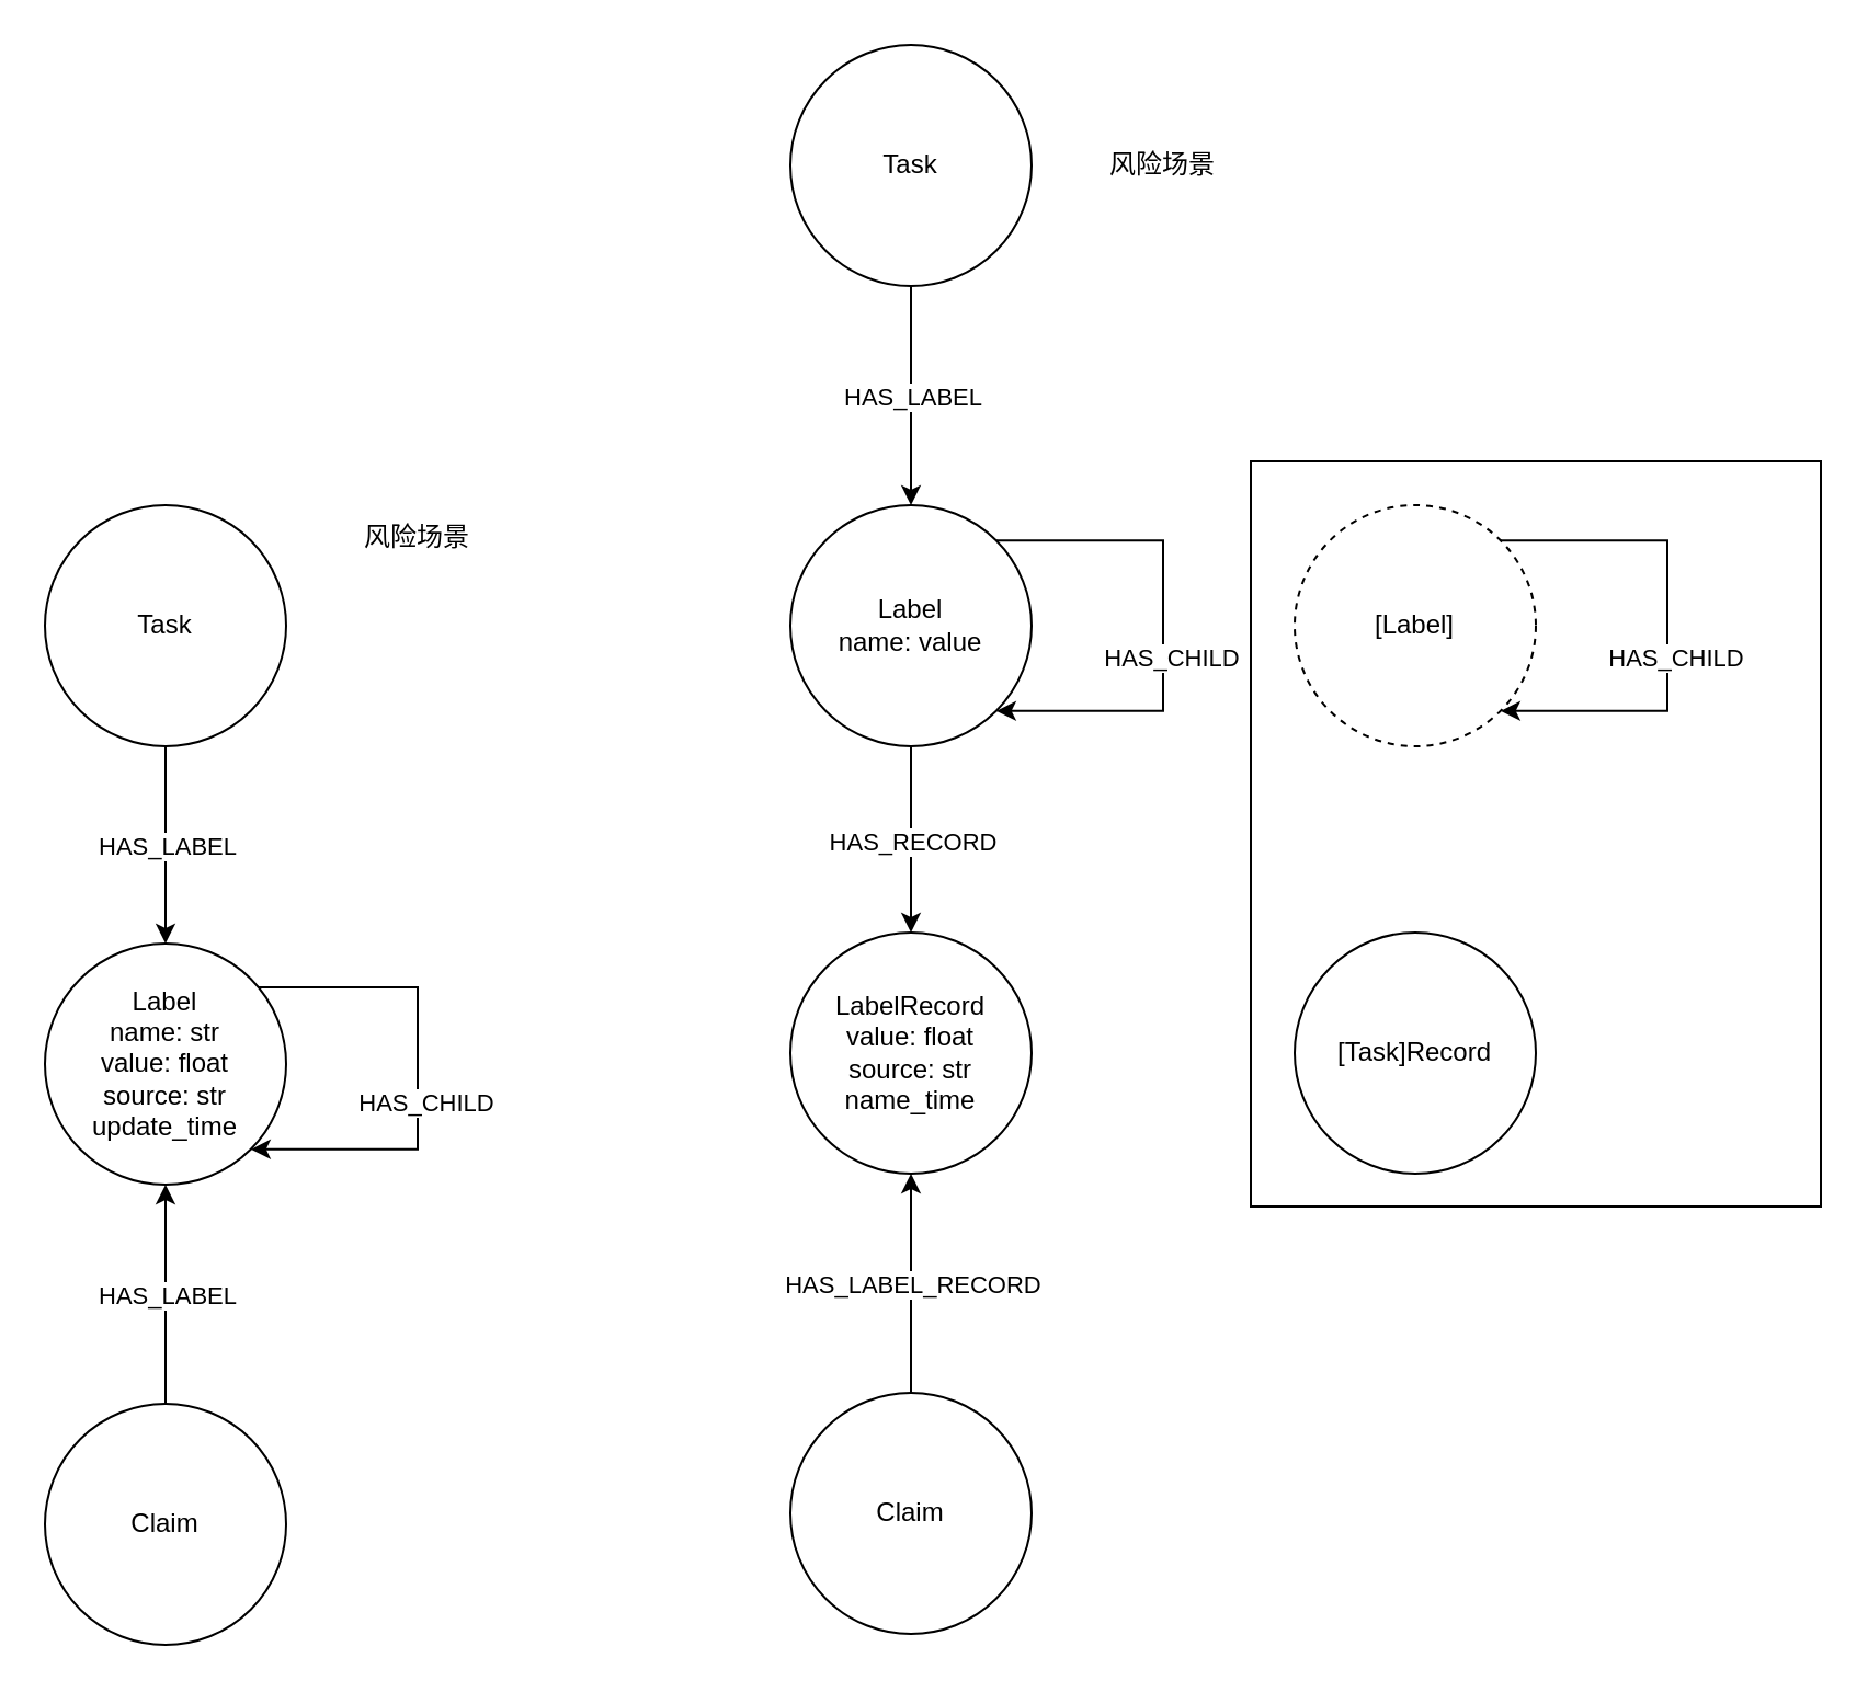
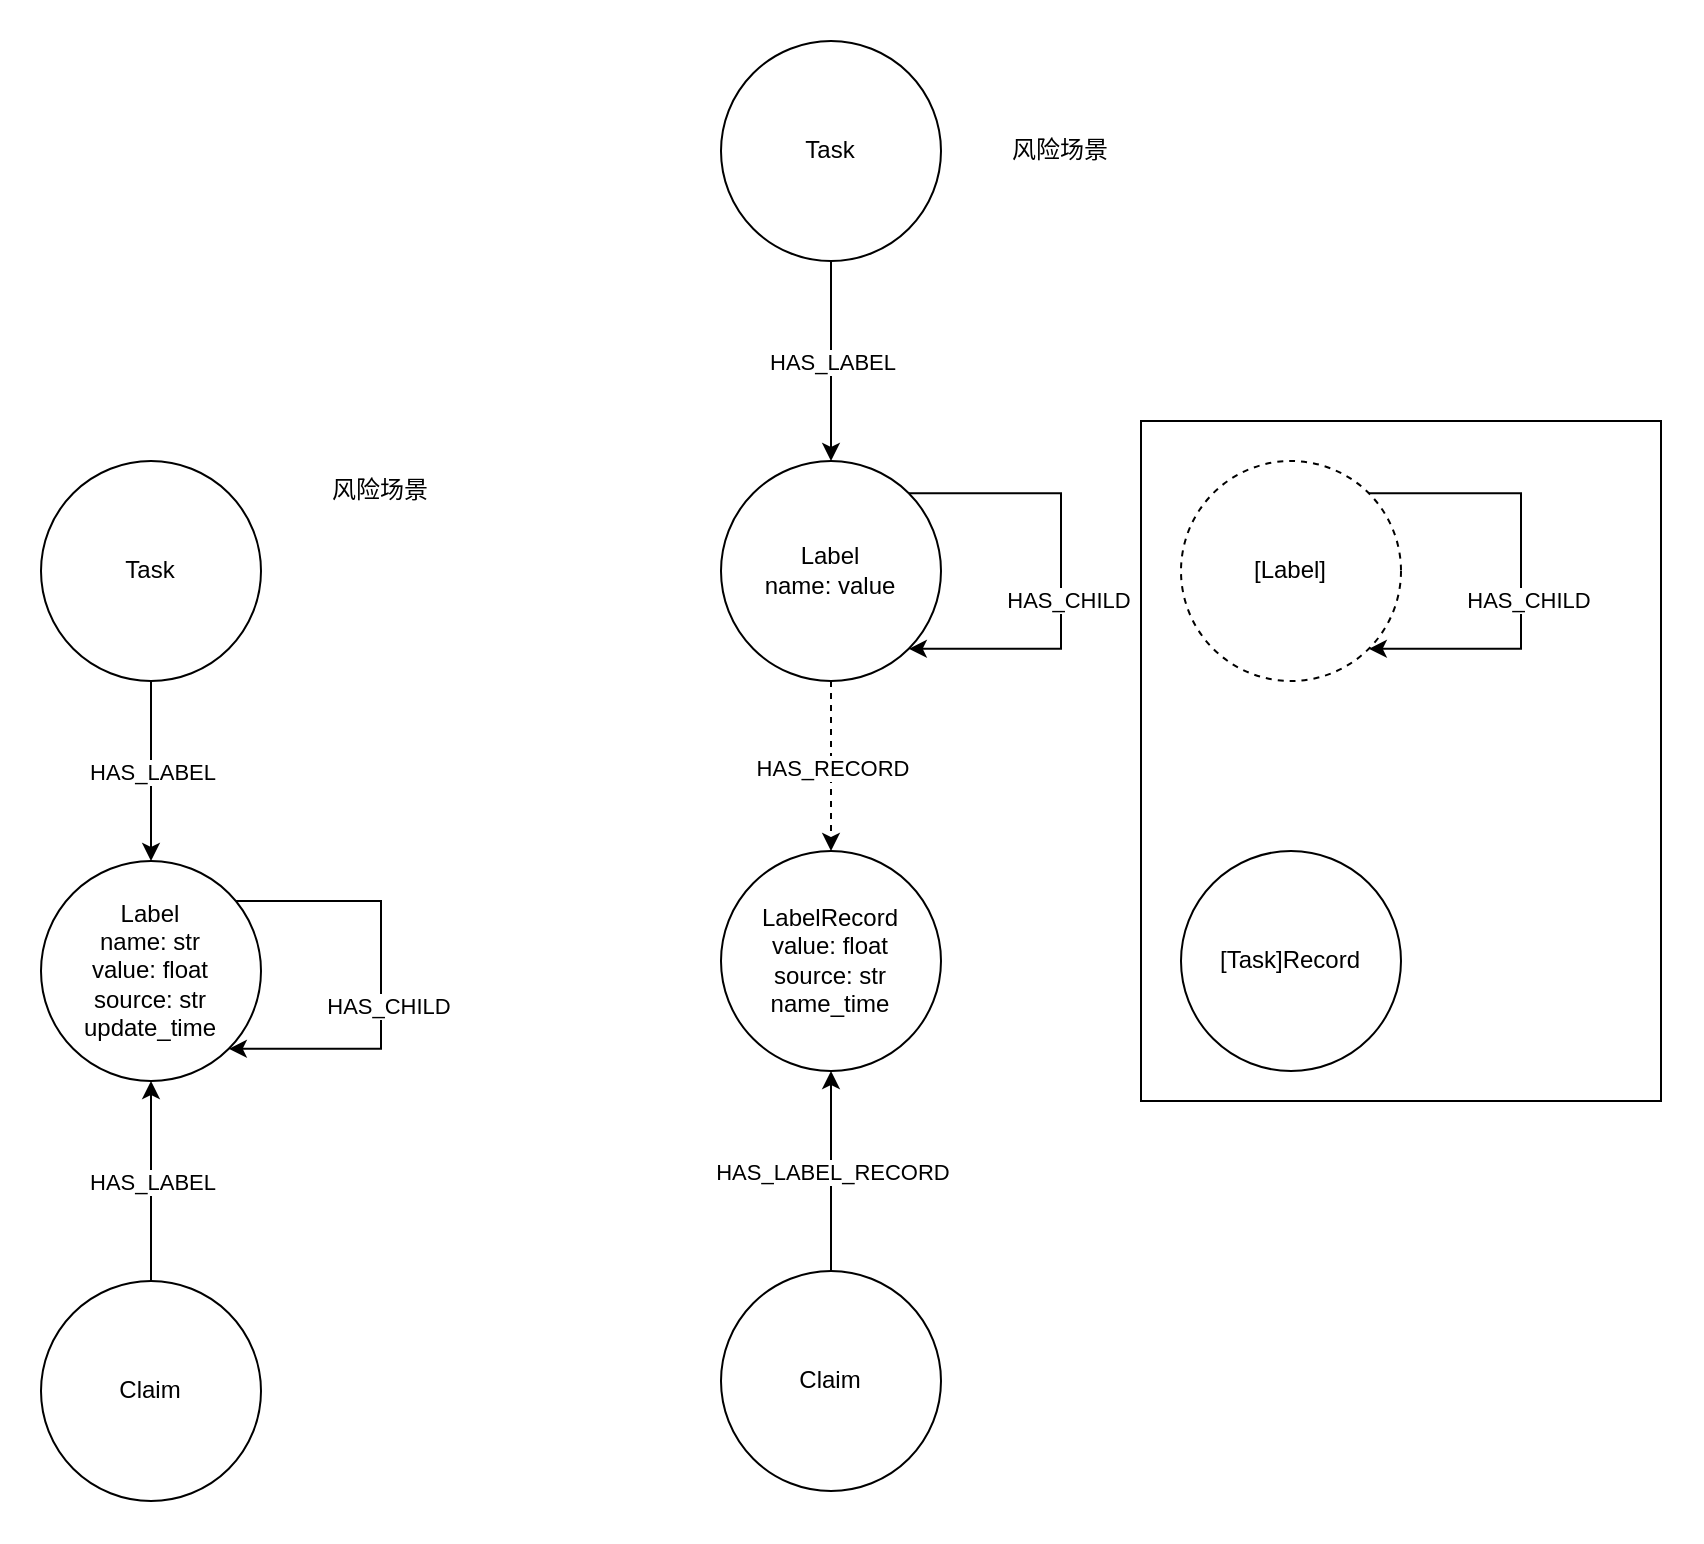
- <mxCell id="23" value="" style="endArrow=classic;html=1;rounded=0;edgeStyle=orthogonalEdgeStyle;entryX=0.5;entryY=0;entryDx=0;entryDy=0;" edge="1" parent="1" source="22" target="12"><mxGeometry relative="1" as="geometry"><mxPoint x="425" y="140" as="sourcePoint" /><mxPoint x="425" y="240" as="targetPoint" /></mxGeometry></mxCell>
+ <mxCell id="23" value="" style="endArrow=classic;html=1;rounded=0;edgeStyle=orthogonalEdgeStyle;entryX=0.5;entryY=0;entryDx=0;entryDy=0;dashed=1;" edge="1" parent="1" source="22" target="12"><mxGeometry relative="1" as="geometry"><mxPoint x="425" y="140" as="sourcePoint" /><mxPoint x="425" y="240" as="targetPoint" /></mxGeometry></mxCell>
